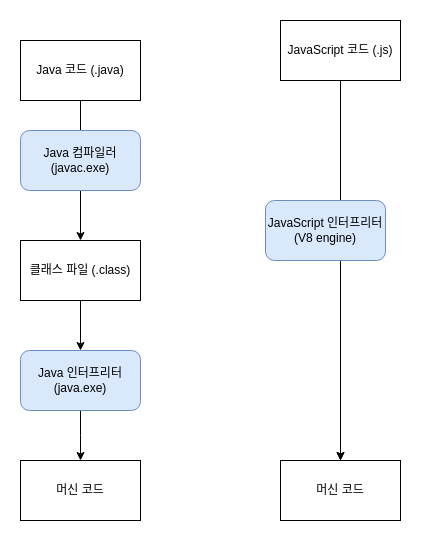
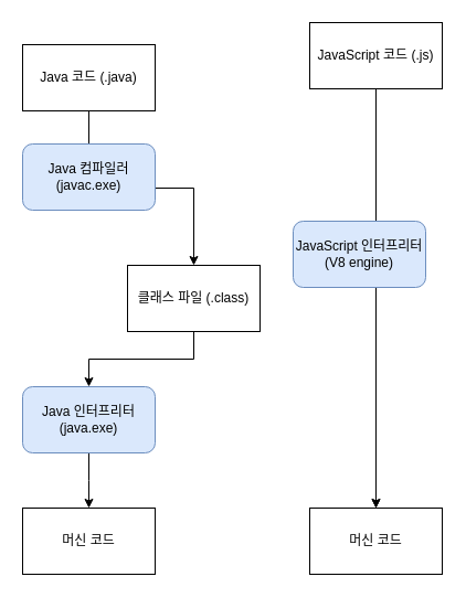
- <mxCell id="5" value="클래스 파일 (.class)" style="rounded=0;whiteSpace=wrap;html=1;" vertex="1" parent="1"><mxGeometry x="20" y="240" width="120" height="60" as="geometry" /></mxCell>
+ <mxCell id="5" value="클래스 파일 (.class)" style="rounded=0;whiteSpace=wrap;html=1;" vertex="1" parent="1"><mxGeometry x="115" y="240" width="120" height="60" as="geometry" /></mxCell>
